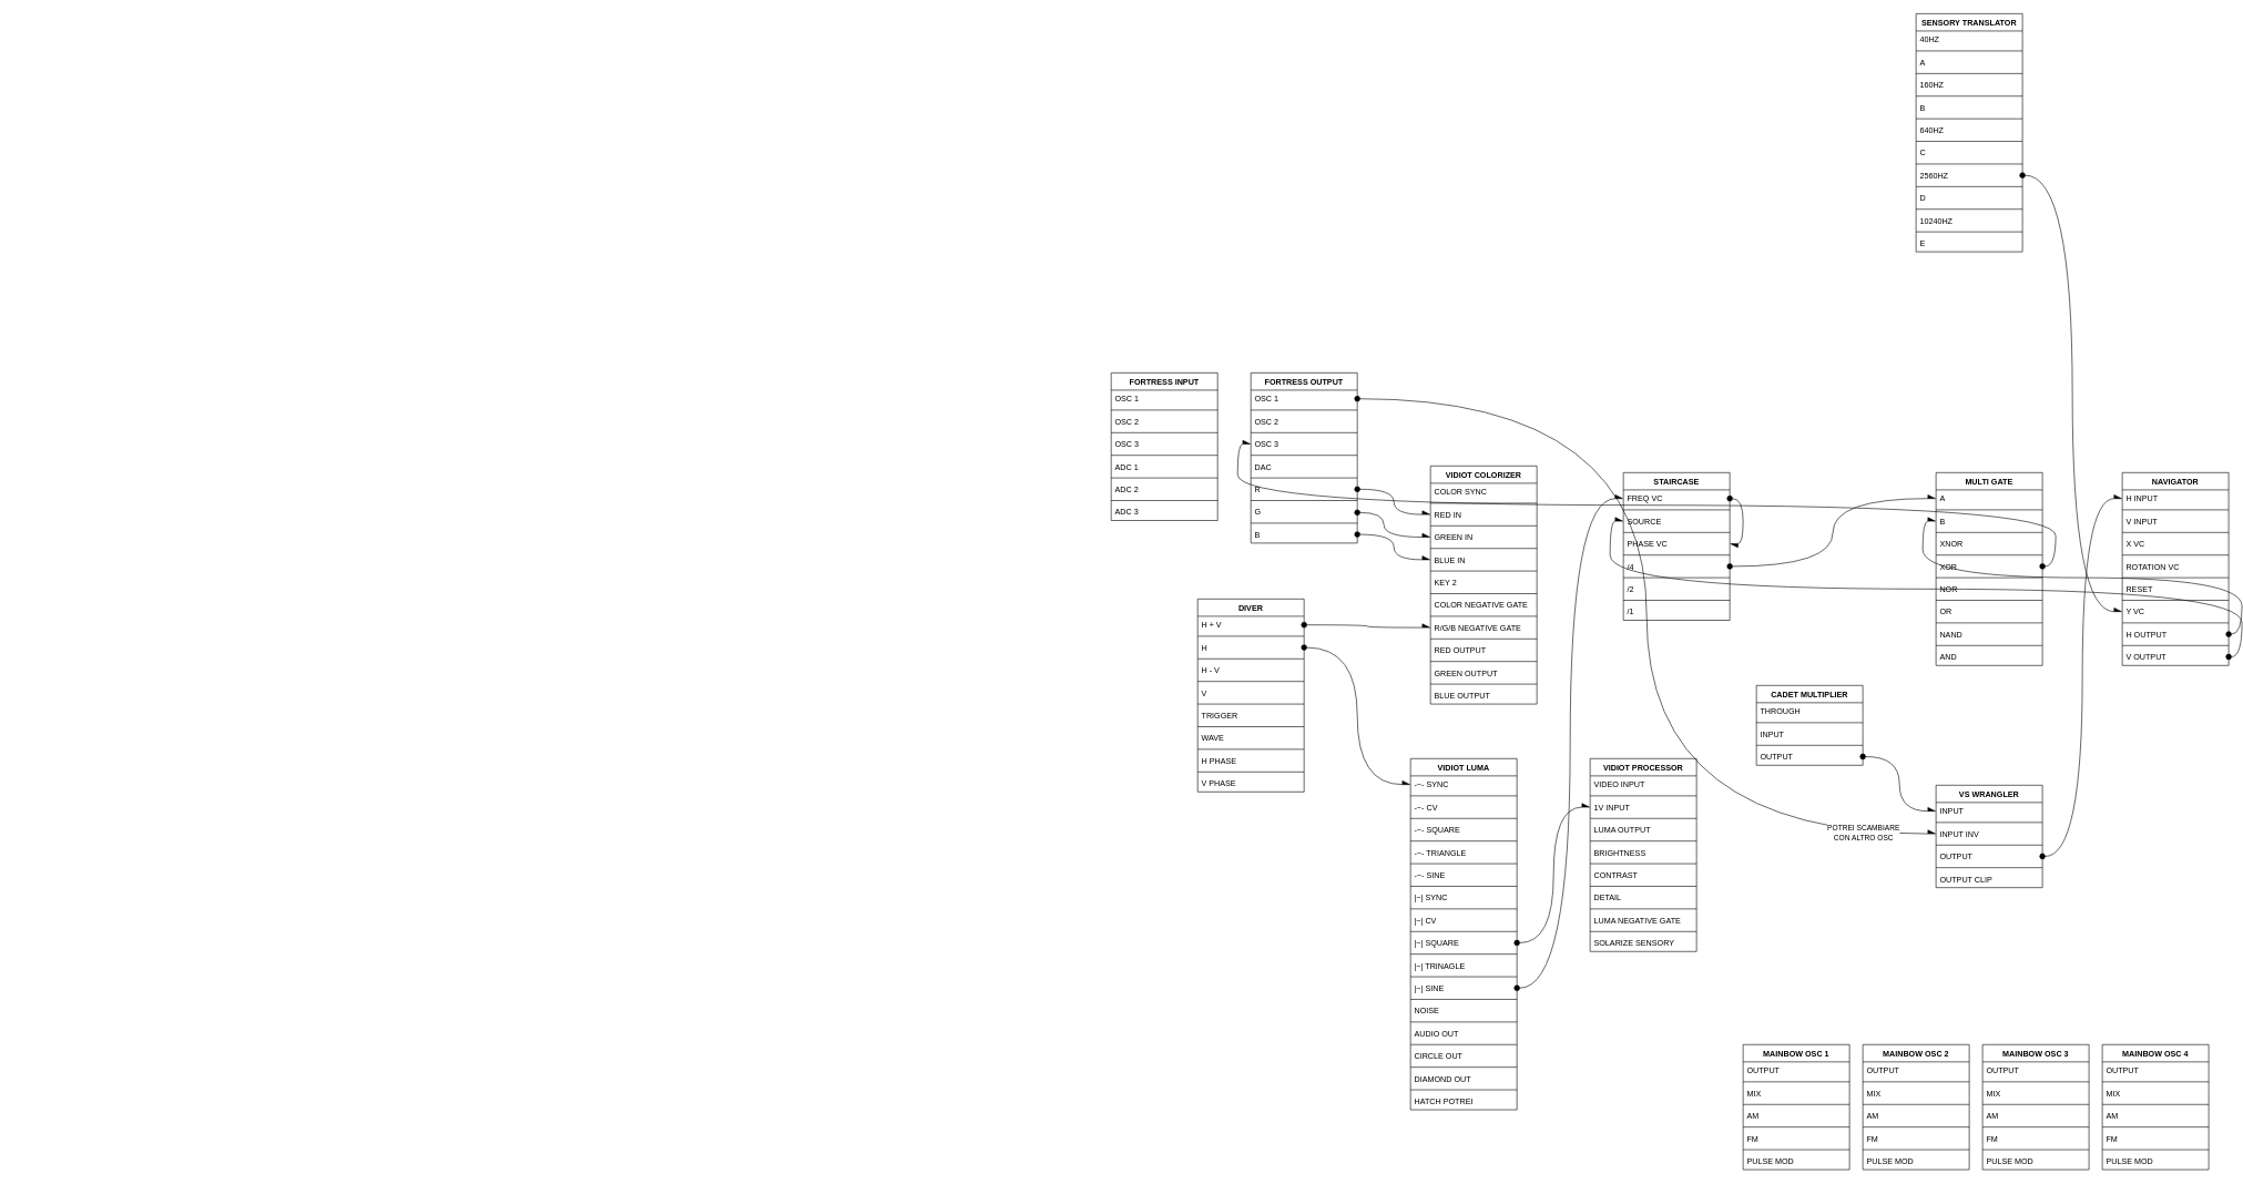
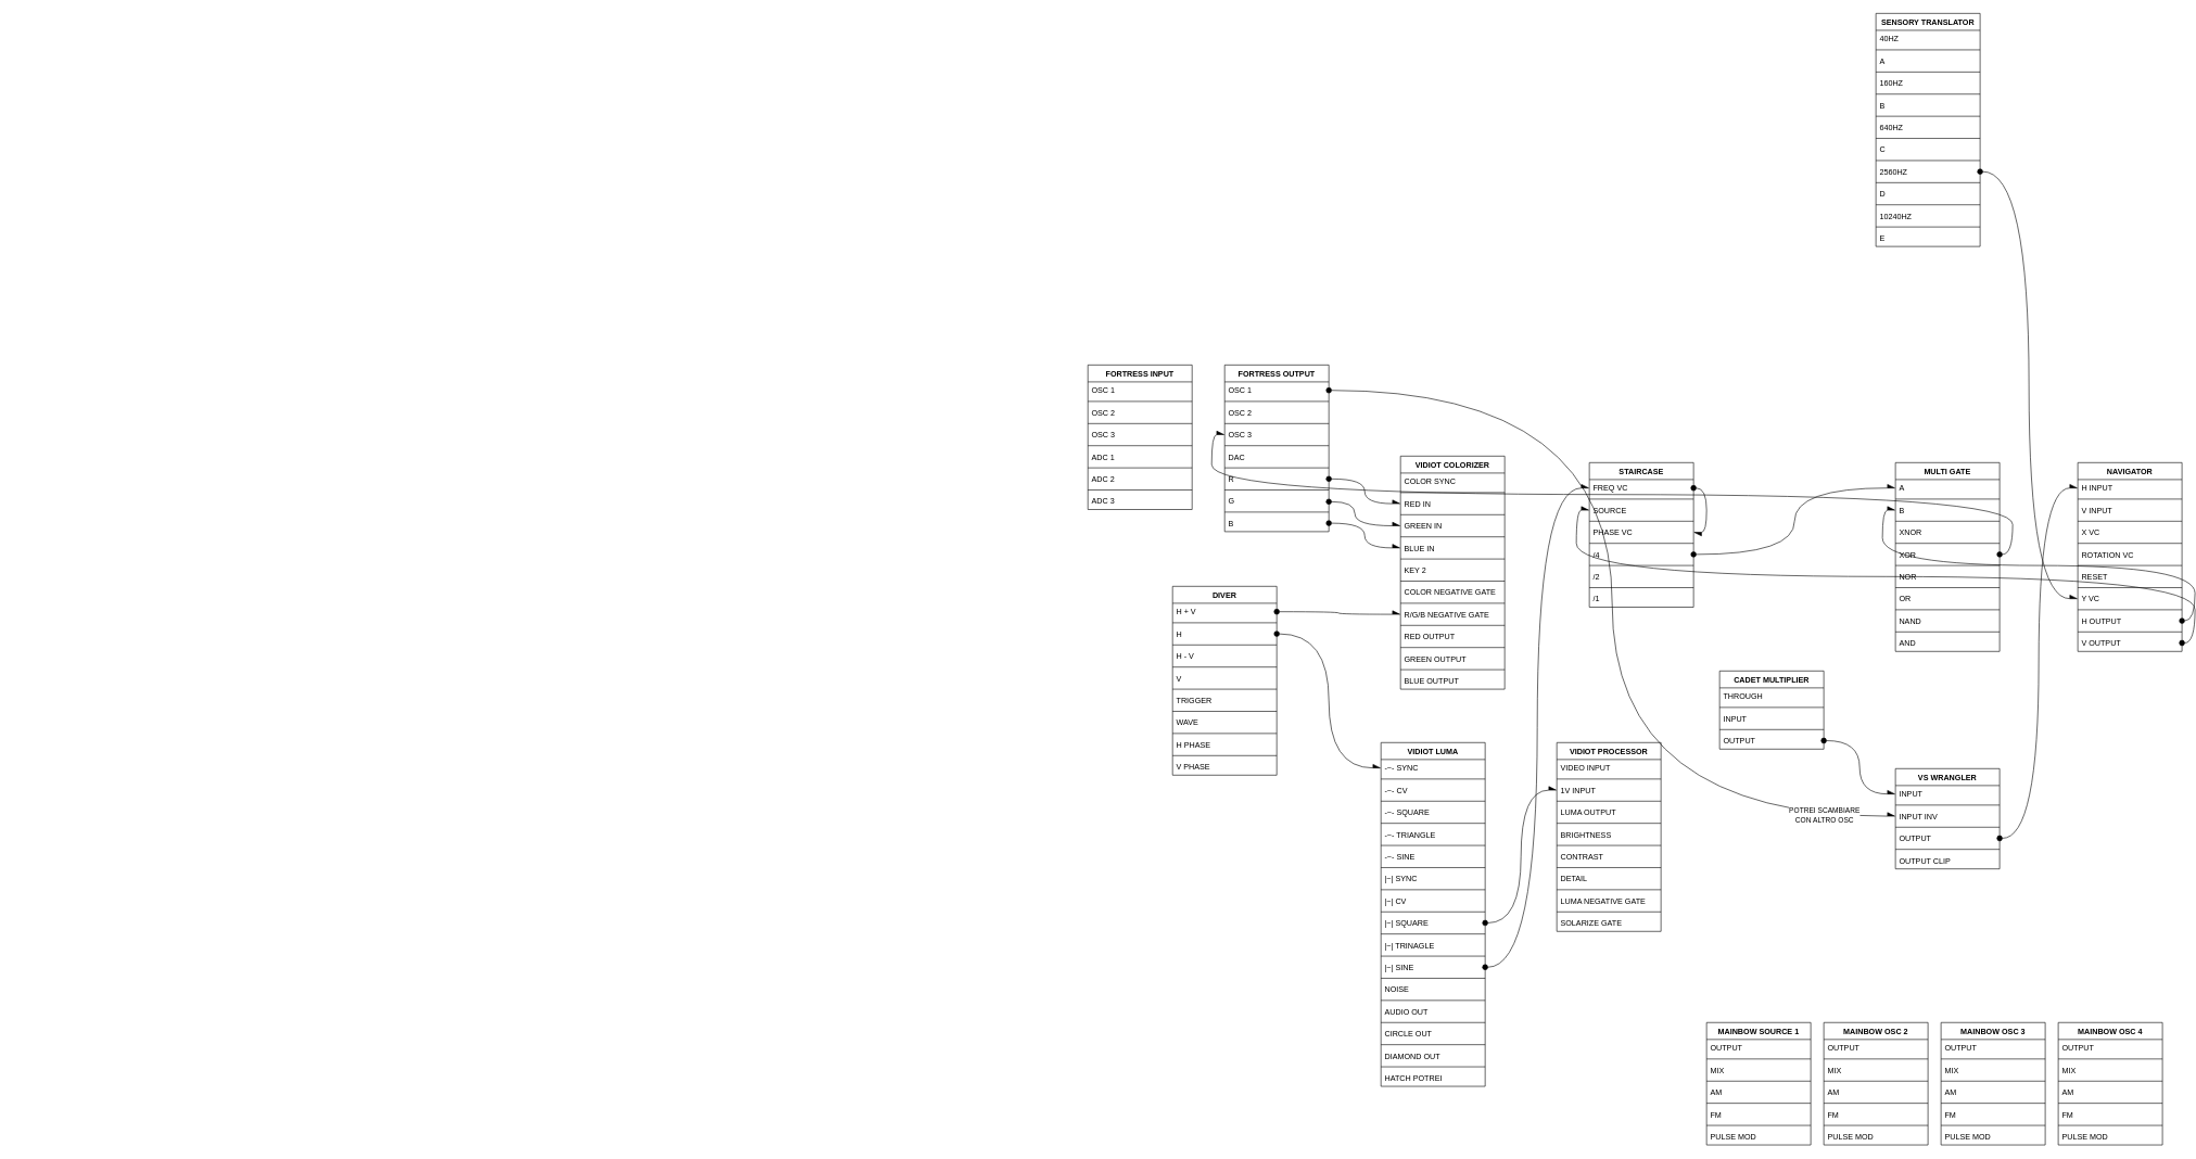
- <mxCell id="67" value="SOLARIZE SENSORY" style="text;strokeColor=none;fillColor=none;align=left;verticalAlign=top;spacingLeft=4;spacingRight=4;overflow=hidden;rotatable=0;points=[[0,0.5],[1,0.5]];portConstraint=eastwest;" vertex="1" parent="52"><mxGeometry y="264" width="160" height="26" as="geometry" /></mxCell>
+ <mxCell id="67" value="SOLARIZE GATE" style="text;strokeColor=none;fillColor=none;align=left;verticalAlign=top;spacingLeft=4;spacingRight=4;overflow=hidden;rotatable=0;points=[[0,0.5],[1,0.5]];portConstraint=eastwest;" vertex="1" parent="52"><mxGeometry y="264" width="160" height="26" as="geometry" /></mxCell>
- <mxCell id="206" value="MAINBOW OSC 1" style="swimlane;fontStyle=1;align=center;verticalAlign=top;childLayout=stackLayout;horizontal=1;startSize=26;horizontalStack=0;resizeParent=1;resizeParentMax=0;resizeLast=0;collapsible=1;marginBottom=0;" vertex="1" parent="1"><mxGeometry x="2620" y="1570" width="160" height="188" as="geometry" /></mxCell>
+ <mxCell id="206" value="MAINBOW SOURCE 1" style="swimlane;fontStyle=1;align=center;verticalAlign=top;childLayout=stackLayout;horizontal=1;startSize=26;horizontalStack=0;resizeParent=1;resizeParentMax=0;resizeLast=0;collapsible=1;marginBottom=0;" vertex="1" parent="1"><mxGeometry x="2620" y="1570" width="160" height="188" as="geometry" /></mxCell>
